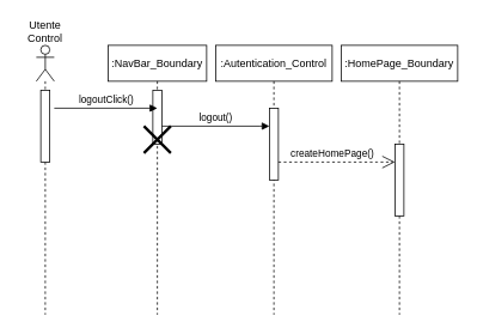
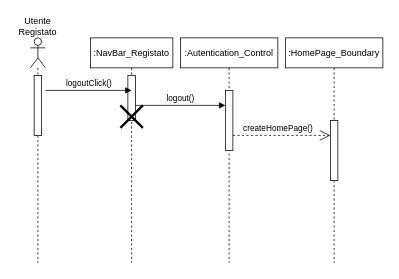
- <mxCell id="4" value="Utente Control" style="text;html=1;align=center;verticalAlign=middle;whiteSpace=wrap;rounded=0;" parent="1" vertex="1"><mxGeometry x="20" y="20" width="60" height="30" as="geometry" /></mxCell>
+ <mxCell id="4" value="Utente Registato" style="text;html=1;align=center;verticalAlign=middle;whiteSpace=wrap;rounded=0;" parent="1" vertex="1"><mxGeometry x="20" y="20" width="60" height="30" as="geometry" /></mxCell>
- <mxCell id="5" value=":NavBar_Boundary" style="shape=umlLifeline;perimeter=lifelinePerimeter;whiteSpace=wrap;html=1;container=1;dropTarget=0;collapsible=0;recursiveResize=0;outlineConnect=0;portConstraint=eastwest;newEdgeStyle={&quot;curved&quot;:0,&quot;rounded&quot;:0};" parent="1" vertex="1"><mxGeometry x="120" y="50" width="110" height="300" as="geometry" /></mxCell>
+ <mxCell id="5" value=":NavBar_Registato" style="shape=umlLifeline;perimeter=lifelinePerimeter;whiteSpace=wrap;html=1;container=1;dropTarget=0;collapsible=0;recursiveResize=0;outlineConnect=0;portConstraint=eastwest;newEdgeStyle={&quot;curved&quot;:0,&quot;rounded&quot;:0};" parent="1" vertex="1"><mxGeometry x="120" y="50" width="110" height="300" as="geometry" /></mxCell>
